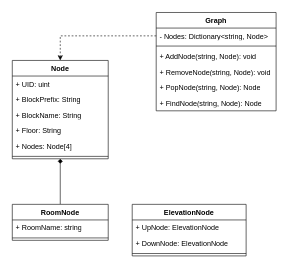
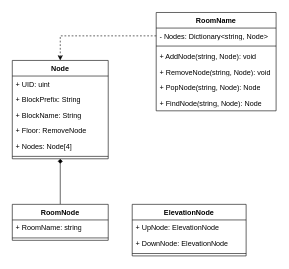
- <mxCell id="10" value="Graph" style="swimlane;fontStyle=1;align=center;verticalAlign=top;childLayout=stackLayout;horizontal=1;startSize=26;horizontalStack=0;resizeParent=1;resizeParentMax=0;resizeLast=0;collapsible=1;marginBottom=0;whiteSpace=wrap;html=1;" vertex="1" parent="1"><mxGeometry x="260" y="20" width="200" height="164" as="geometry" /></mxCell>
+ <mxCell id="10" value="RoomName" style="swimlane;fontStyle=1;align=center;verticalAlign=top;childLayout=stackLayout;horizontal=1;startSize=26;horizontalStack=0;resizeParent=1;resizeParentMax=0;resizeLast=0;collapsible=1;marginBottom=0;whiteSpace=wrap;html=1;" vertex="1" parent="1"><mxGeometry x="260" y="20" width="200" height="164" as="geometry" /></mxCell>
- <mxCell id="7" value="+ Floor: String" style="text;strokeColor=none;fillColor=none;align=left;verticalAlign=top;spacingLeft=4;spacingRight=4;overflow=hidden;rotatable=0;points=[[0,0.5],[1,0.5]];portConstraint=eastwest;whiteSpace=wrap;html=1;" vertex="1" parent="3"><mxGeometry y="104" width="160" height="26" as="geometry" /></mxCell>
+ <mxCell id="7" value="+ Floor: RemoveNode" style="text;strokeColor=none;fillColor=none;align=left;verticalAlign=top;spacingLeft=4;spacingRight=4;overflow=hidden;rotatable=0;points=[[0,0.5],[1,0.5]];portConstraint=eastwest;whiteSpace=wrap;html=1;" vertex="1" parent="3"><mxGeometry y="104" width="160" height="26" as="geometry" /></mxCell>
